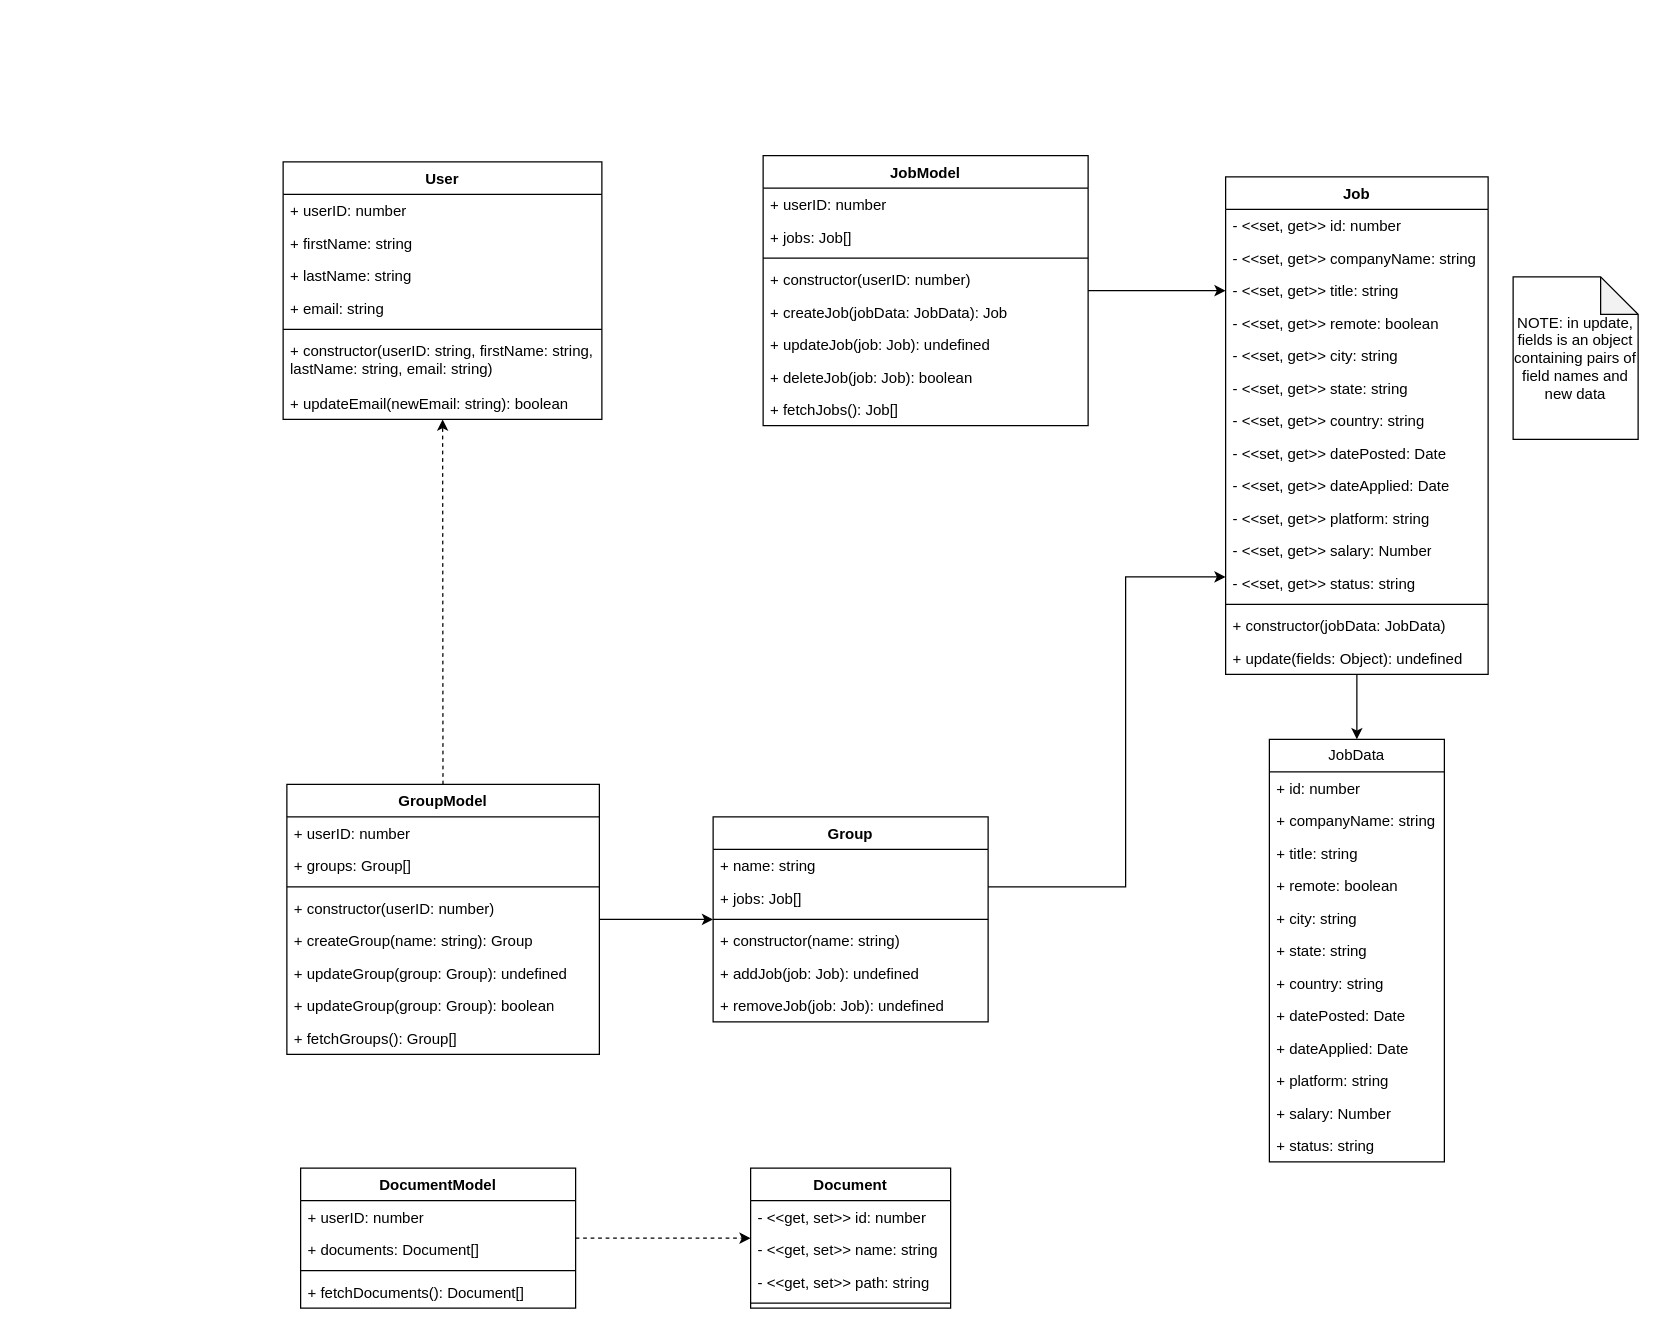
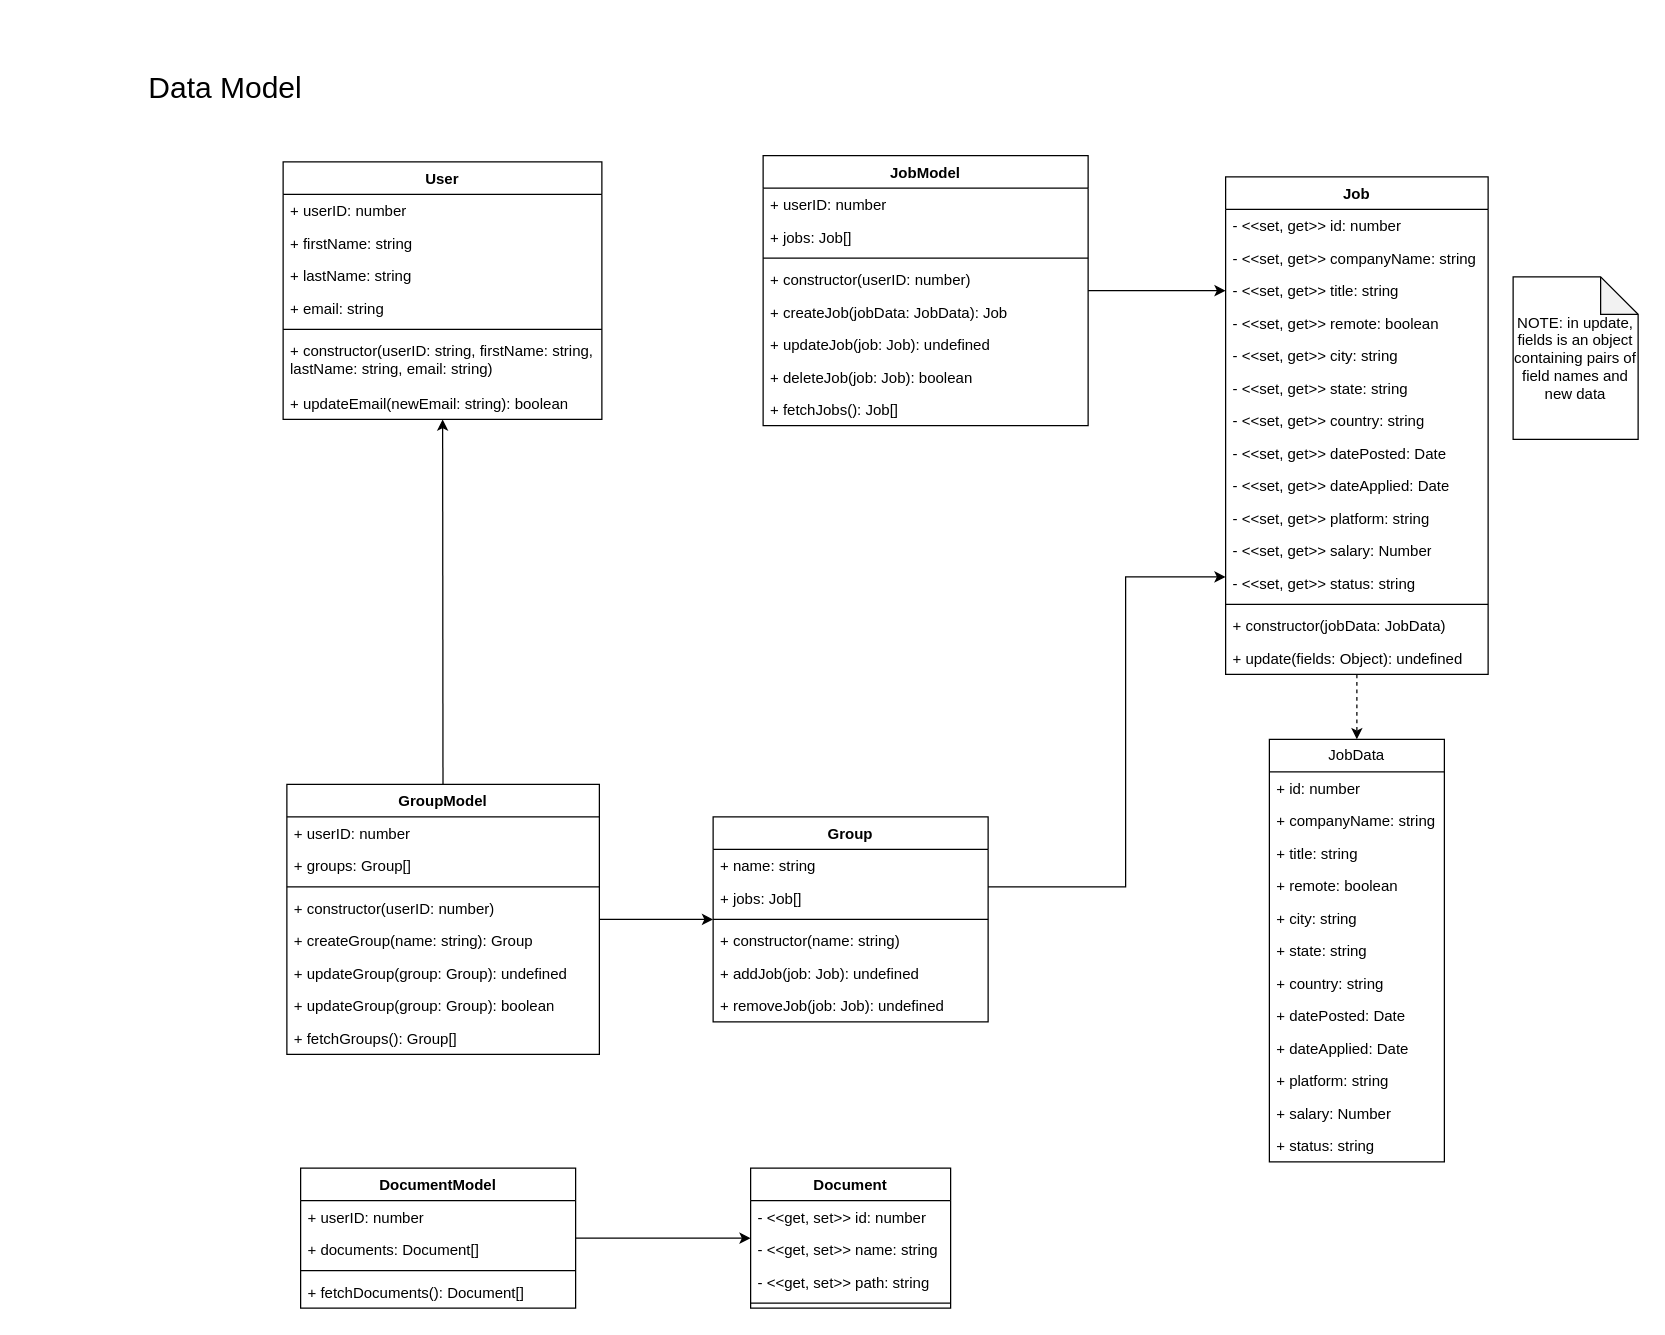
+ <mxCell id="81" value="Data Model" style="text;html=1;align=center;verticalAlign=middle;whiteSpace=wrap;rounded=0;fontSize=24;" vertex="1" parent="1"><mxGeometry x="20" y="20" width="320" height="100" as="geometry" /></mxCell>
- <mxCell id="69" value="" style="endArrow=classic;html=1;rounded=0;dashed=1;" edge="1" parent="1" source="49" target="61"><mxGeometry width="50" height="50" relative="1" as="geometry"><mxPoint x="930" y="681" as="sourcePoint" /><mxPoint x="980" y="631" as="targetPoint" /></mxGeometry></mxCell>
+ <mxCell id="69" value="" style="endArrow=classic;html=1;rounded=0;" edge="1" parent="1" source="49" target="61"><mxGeometry width="50" height="50" relative="1" as="geometry"><mxPoint x="930" y="681" as="sourcePoint" /><mxPoint x="980" y="631" as="targetPoint" /></mxGeometry></mxCell>
- <mxCell id="38" value="" style="endArrow=classic;html=1;rounded=0;" edge="1" parent="1" source="9" target="25"><mxGeometry width="50" height="50" relative="1" as="geometry"><mxPoint x="930" y="431" as="sourcePoint" /><mxPoint x="980" y="381" as="targetPoint" /></mxGeometry></mxCell>
+ <mxCell id="38" value="" style="endArrow=classic;html=1;rounded=0;dashed=1;" edge="1" parent="1" source="9" target="25"><mxGeometry width="50" height="50" relative="1" as="geometry"><mxPoint x="930" y="431" as="sourcePoint" /><mxPoint x="980" y="381" as="targetPoint" /></mxGeometry></mxCell>
- <mxCell id="80" value="" style="endArrow=classic;html=1;rounded=0;dashed=1;" edge="1" parent="1" source="75" target="70"><mxGeometry width="50" height="50" relative="1" as="geometry"><mxPoint x="930" y="681" as="sourcePoint" /><mxPoint x="980" y="631" as="targetPoint" /></mxGeometry></mxCell>
+ <mxCell id="80" value="" style="endArrow=classic;html=1;rounded=0;" edge="1" parent="1" source="75" target="70"><mxGeometry width="50" height="50" relative="1" as="geometry"><mxPoint x="930" y="681" as="sourcePoint" /><mxPoint x="980" y="631" as="targetPoint" /></mxGeometry></mxCell>
